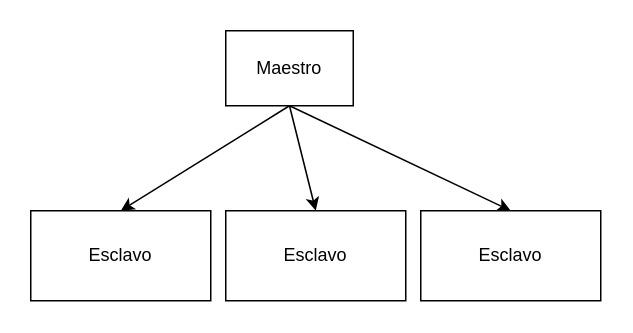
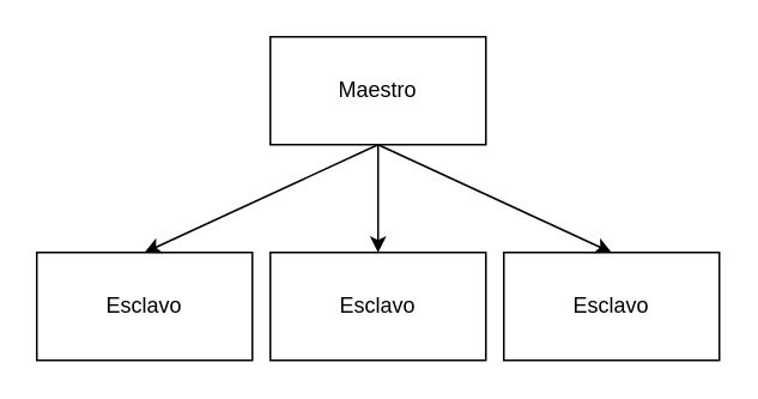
- <mxCell id="2" value="Maestro" style="rounded=0;whiteSpace=wrap;html=1;" vertex="1" parent="1"><mxGeometry x="150" y="20" width="85" height="50" as="geometry" /></mxCell>
+ <mxCell id="2" value="Maestro" style="rounded=0;whiteSpace=wrap;html=1;" vertex="1" parent="1"><mxGeometry x="150" y="20" width="120" height="60" as="geometry" /></mxCell>
